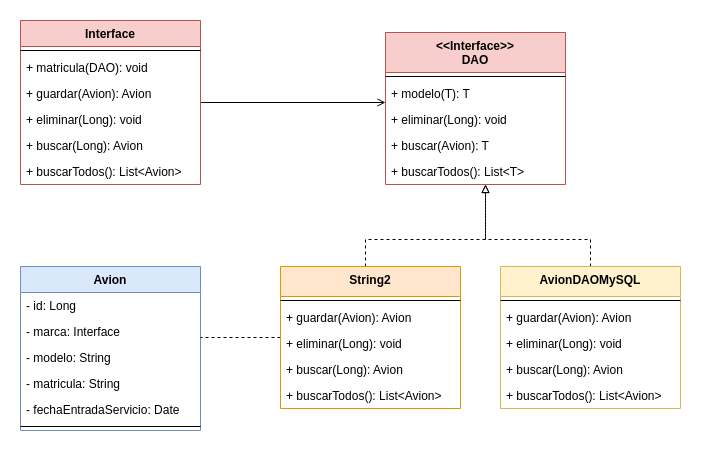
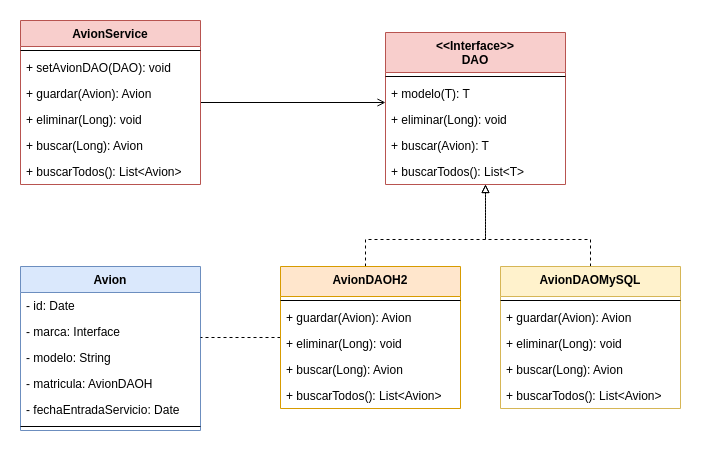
- <mxCell id="10" value="Interface" style="swimlane;fontStyle=1;align=center;verticalAlign=top;childLayout=stackLayout;horizontal=1;startSize=26;horizontalStack=0;resizeParent=1;resizeParentMax=0;resizeLast=0;collapsible=1;marginBottom=0;fillColor=#f8cecc;strokeColor=#b85450;" vertex="1" parent="1"><mxGeometry x="20" y="20" width="180" height="164" as="geometry" /></mxCell>
+ <mxCell id="10" value="AvionService" style="swimlane;fontStyle=1;align=center;verticalAlign=top;childLayout=stackLayout;horizontal=1;startSize=26;horizontalStack=0;resizeParent=1;resizeParentMax=0;resizeLast=0;collapsible=1;marginBottom=0;fillColor=#f8cecc;strokeColor=#b85450;" vertex="1" parent="1"><mxGeometry x="20" y="20" width="180" height="164" as="geometry" /></mxCell>
- <mxCell id="12" value="+ matricula(DAO): void" style="text;strokeColor=none;fillColor=none;align=left;verticalAlign=top;spacingLeft=4;spacingRight=4;overflow=hidden;rotatable=0;points=[[0,0.5],[1,0.5]];portConstraint=eastwest;" vertex="1" parent="10"><mxGeometry y="34" width="180" height="26" as="geometry" /></mxCell>
+ <mxCell id="12" value="+ setAvionDAO(DAO): void" style="text;strokeColor=none;fillColor=none;align=left;verticalAlign=top;spacingLeft=4;spacingRight=4;overflow=hidden;rotatable=0;points=[[0,0.5],[1,0.5]];portConstraint=eastwest;" vertex="1" parent="10"><mxGeometry y="34" width="180" height="26" as="geometry" /></mxCell>
- <mxCell id="25" value="String2" style="swimlane;fontStyle=1;align=center;verticalAlign=top;childLayout=stackLayout;horizontal=1;startSize=30;horizontalStack=0;resizeParent=1;resizeParentMax=0;resizeLast=0;collapsible=1;marginBottom=0;fillColor=#ffe6cc;strokeColor=#d79b00;" vertex="1" parent="1"><mxGeometry x="280" y="266" width="180" height="142" as="geometry" /></mxCell>
+ <mxCell id="25" value="AvionDAOH2" style="swimlane;fontStyle=1;align=center;verticalAlign=top;childLayout=stackLayout;horizontal=1;startSize=30;horizontalStack=0;resizeParent=1;resizeParentMax=0;resizeLast=0;collapsible=1;marginBottom=0;fillColor=#ffe6cc;strokeColor=#d79b00;" vertex="1" parent="1"><mxGeometry x="280" y="266" width="180" height="142" as="geometry" /></mxCell>
- <mxCell id="3" value="- id: Long" style="text;strokeColor=none;fillColor=none;align=left;verticalAlign=top;spacingLeft=4;spacingRight=4;overflow=hidden;rotatable=0;points=[[0,0.5],[1,0.5]];portConstraint=eastwest;" vertex="1" parent="2"><mxGeometry y="26" width="180" height="26" as="geometry" /></mxCell>
+ <mxCell id="3" value="- id: Date" style="text;strokeColor=none;fillColor=none;align=left;verticalAlign=top;spacingLeft=4;spacingRight=4;overflow=hidden;rotatable=0;points=[[0,0.5],[1,0.5]];portConstraint=eastwest;" vertex="1" parent="2"><mxGeometry y="26" width="180" height="26" as="geometry" /></mxCell>
- <mxCell id="6" value="- matricula: String" style="text;strokeColor=none;fillColor=none;align=left;verticalAlign=top;spacingLeft=4;spacingRight=4;overflow=hidden;rotatable=0;points=[[0,0.5],[1,0.5]];portConstraint=eastwest;" vertex="1" parent="2"><mxGeometry y="104" width="180" height="26" as="geometry" /></mxCell>
+ <mxCell id="6" value="- matricula: AvionDAOH" style="text;strokeColor=none;fillColor=none;align=left;verticalAlign=top;spacingLeft=4;spacingRight=4;overflow=hidden;rotatable=0;points=[[0,0.5],[1,0.5]];portConstraint=eastwest;" vertex="1" parent="2"><mxGeometry y="104" width="180" height="26" as="geometry" /></mxCell>
